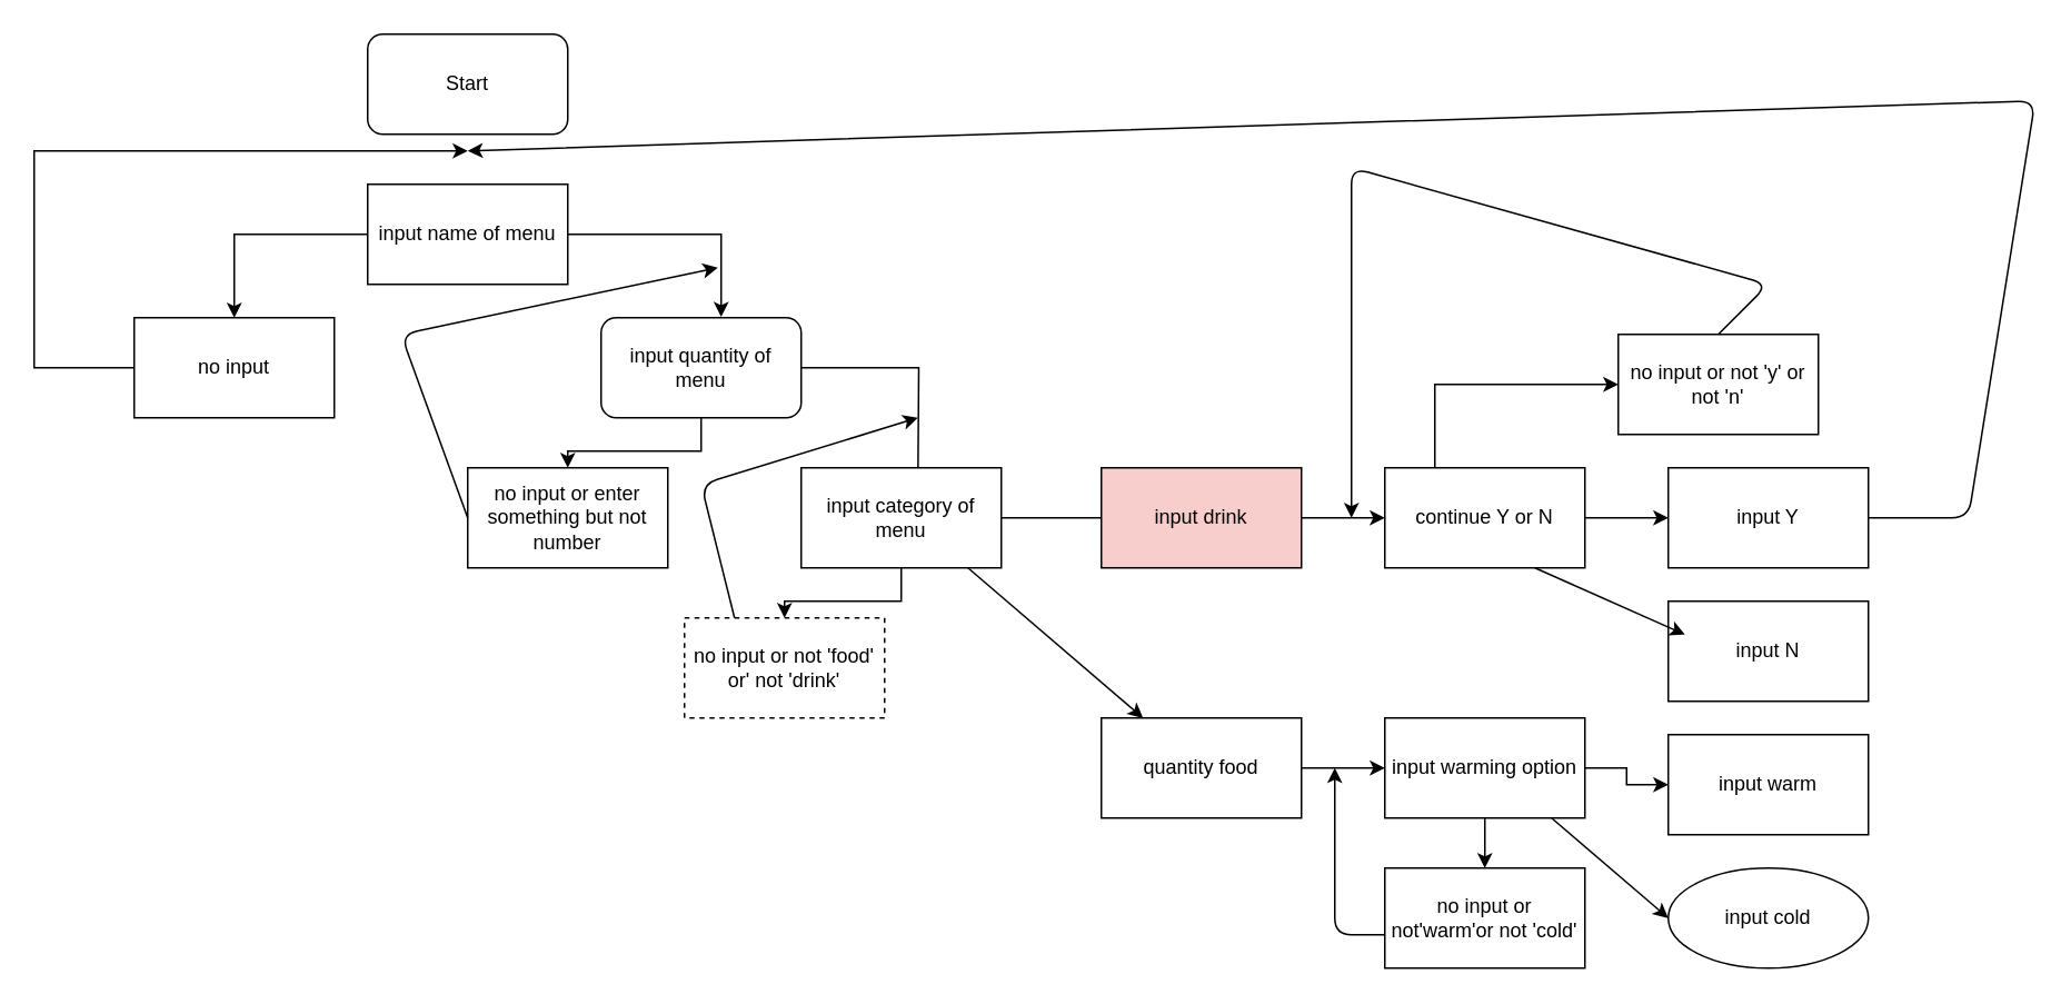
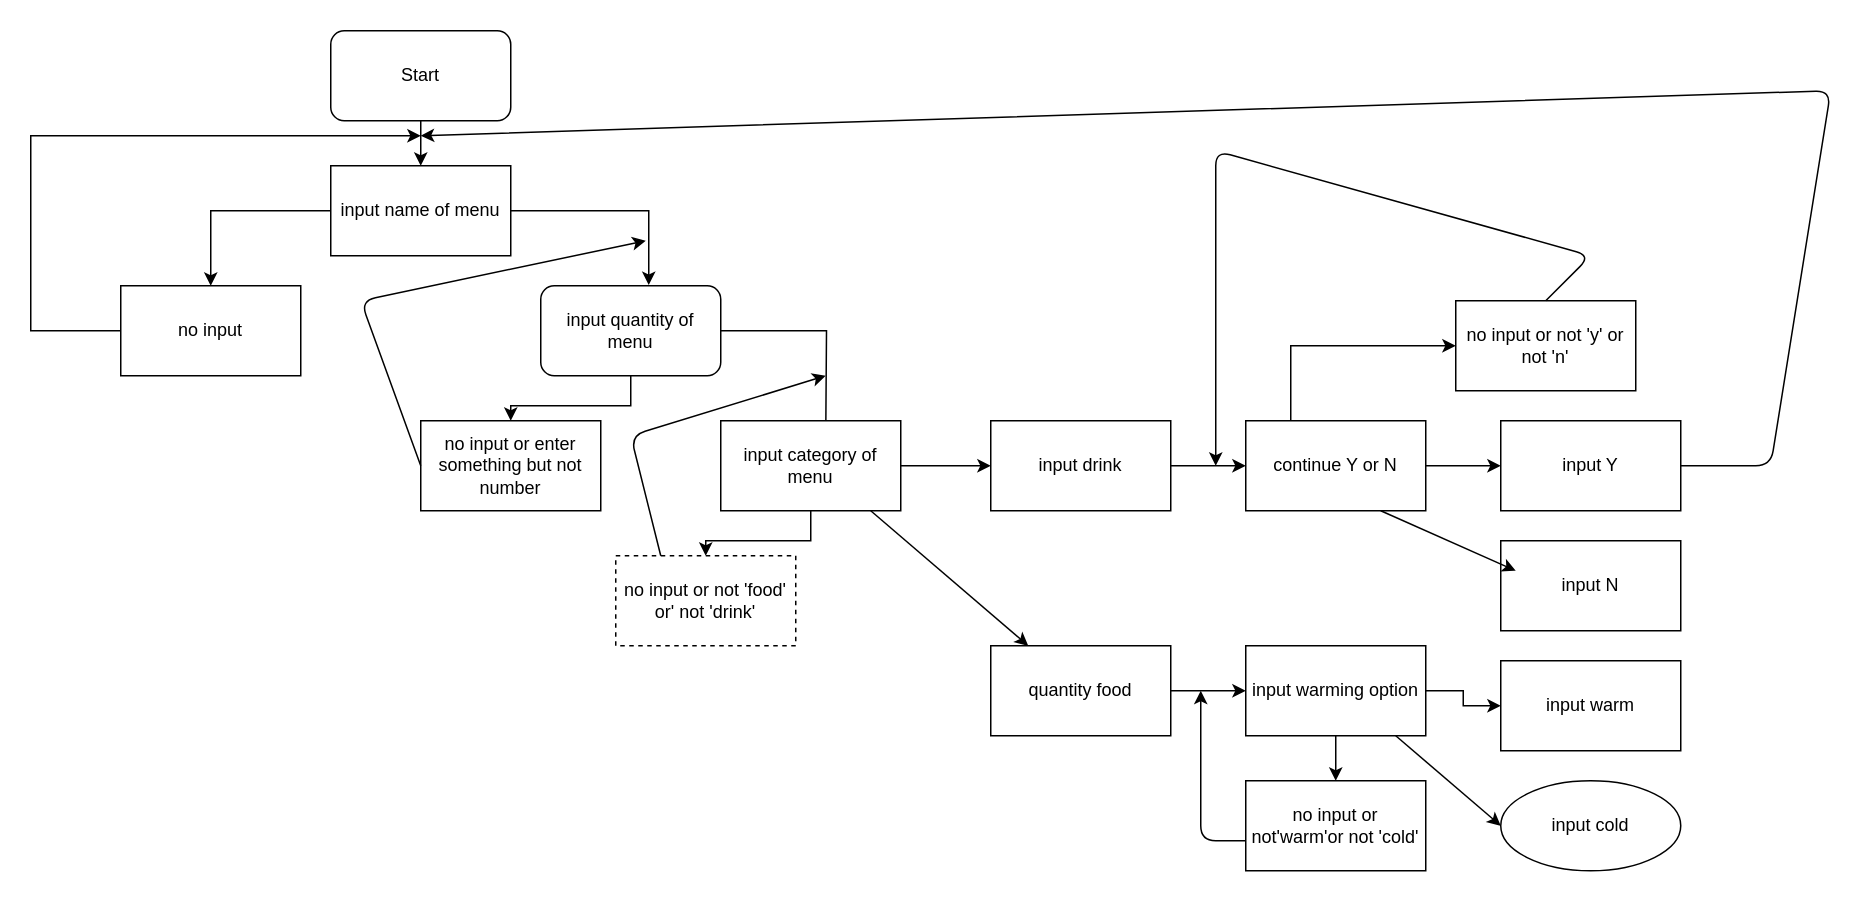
+ <mxCell id="2" value="" style="edgeStyle=orthogonalEdgeStyle;rounded=0;orthogonalLoop=1;jettySize=auto;html=1;" edge="1" parent="1" source="3" target="6"><mxGeometry relative="1" as="geometry" /></mxCell>
- <mxCell id="15" value="" style="edgeStyle=orthogonalEdgeStyle;rounded=0;orthogonalLoop=1;jettySize=auto;html=1;endArrow=none;" edge="1" parent="1" source="16" target="20"><mxGeometry relative="1" as="geometry" /></mxCell>
+ <mxCell id="15" value="" style="edgeStyle=orthogonalEdgeStyle;rounded=0;orthogonalLoop=1;jettySize=auto;html=1;" edge="1" parent="1" source="16" target="20"><mxGeometry relative="1" as="geometry" /></mxCell>
- <mxCell id="20" value="input drink" style="rounded=0;whiteSpace=wrap;html=1;fillColor=#f8cecc;" vertex="1" parent="1"><mxGeometry x="660" y="280" width="120" height="60" as="geometry" /></mxCell>
+ <mxCell id="20" value="input drink" style="rounded=0;whiteSpace=wrap;html=1;" vertex="1" parent="1"><mxGeometry x="660" y="280" width="120" height="60" as="geometry" /></mxCell>
